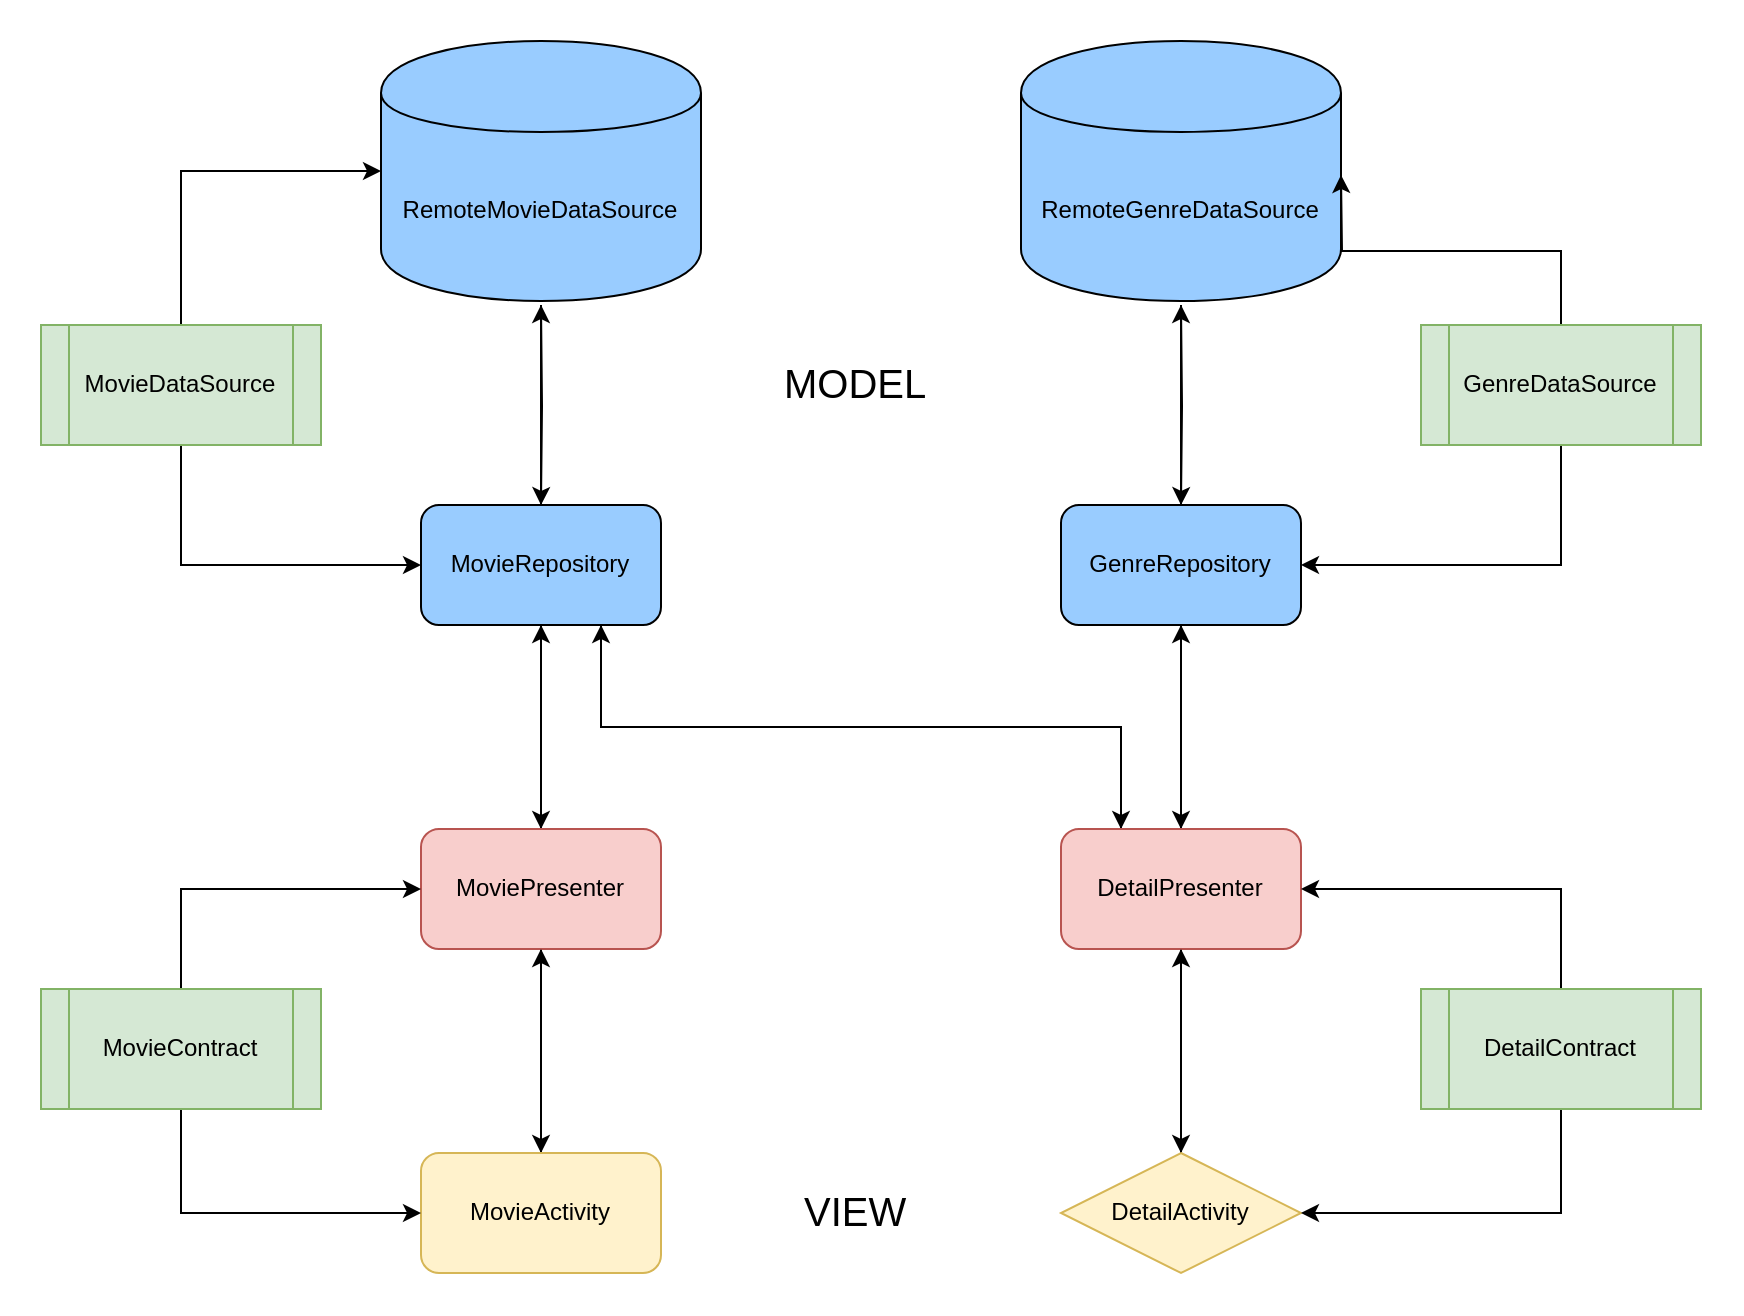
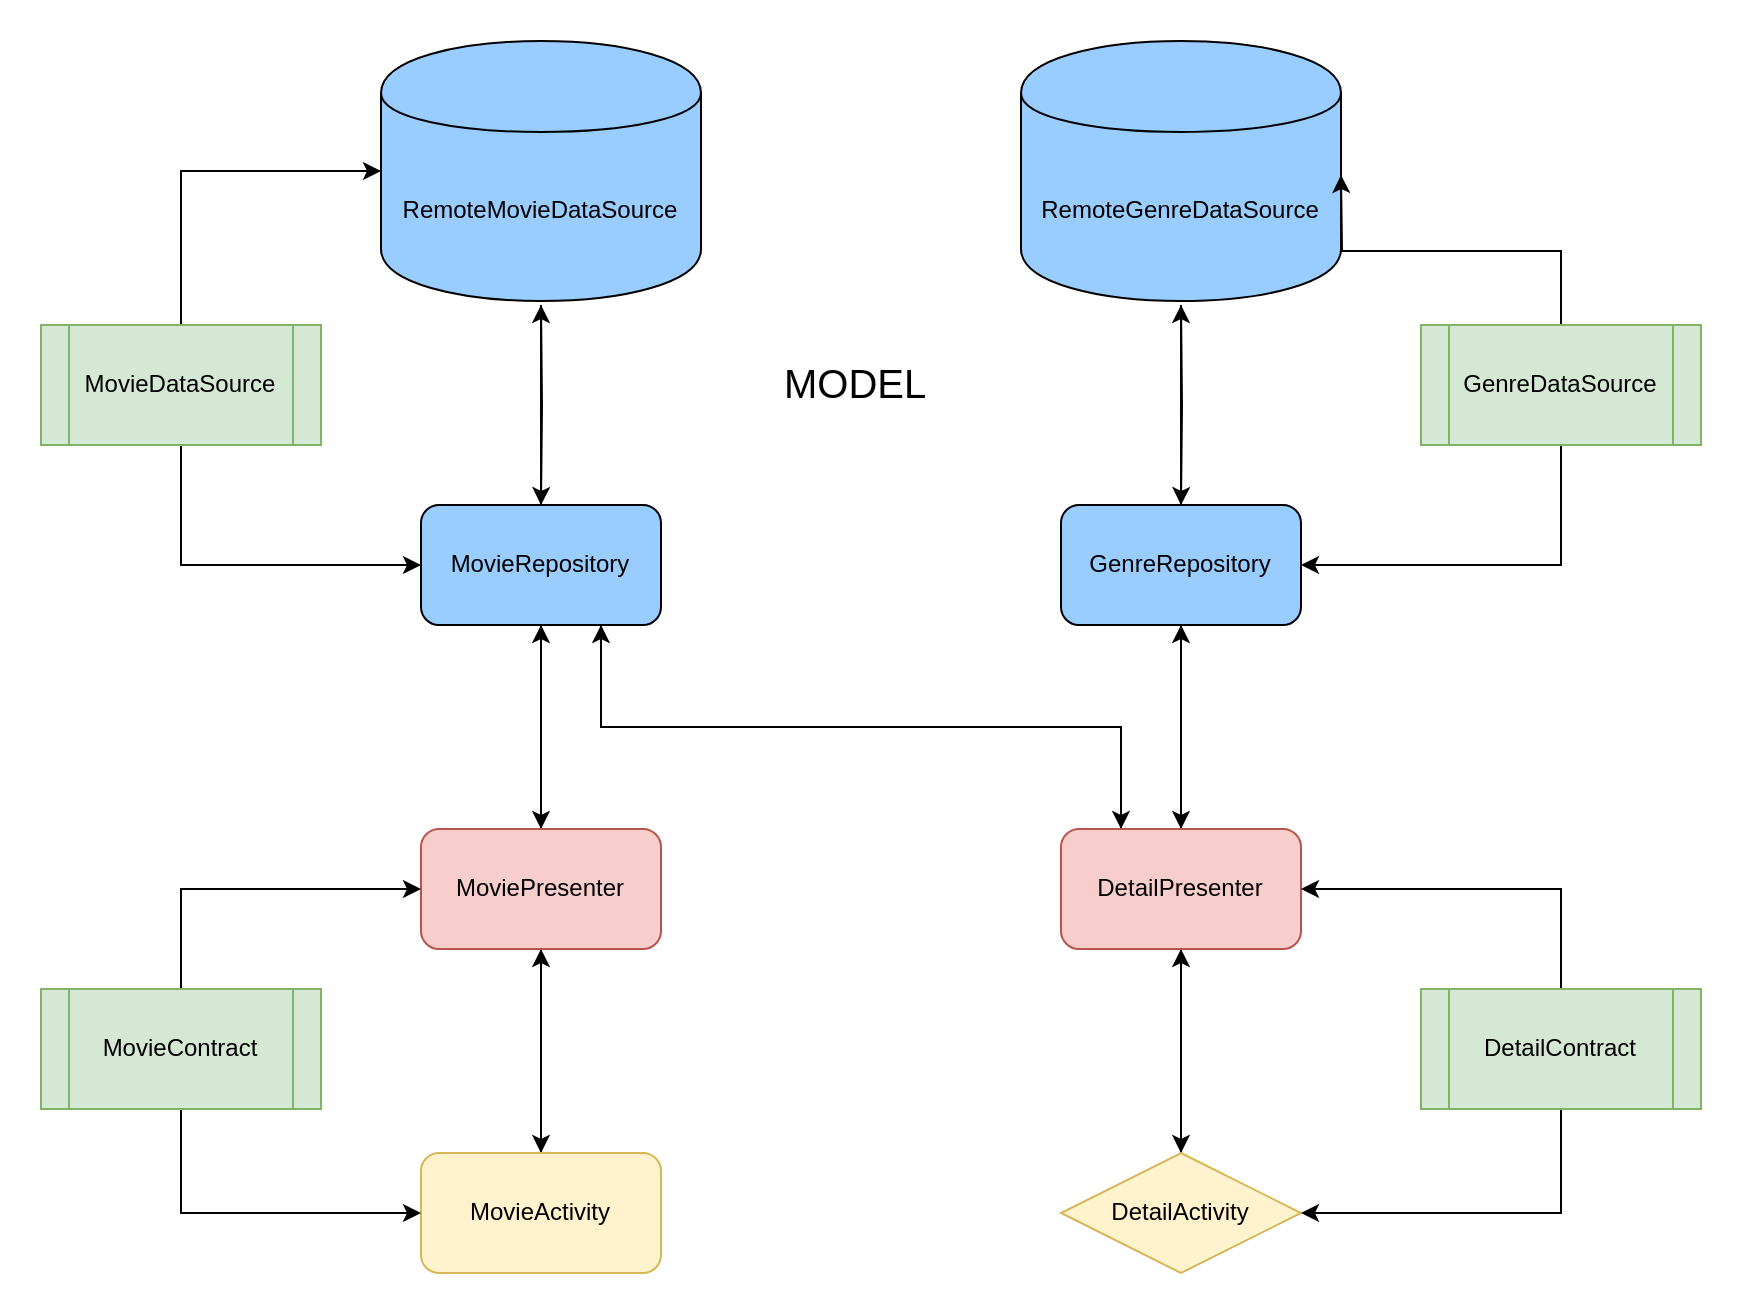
- <mxCell id="37" value="VIEW" style="text;html=1;resizable=0;points=[];autosize=1;align=left;verticalAlign=top;spacingTop=-4;fontSize=20;fontFamily=Helvetica;" vertex="1" parent="1"><mxGeometry x="400" y="591" width="70" height="30" as="geometry" /></mxCell>
